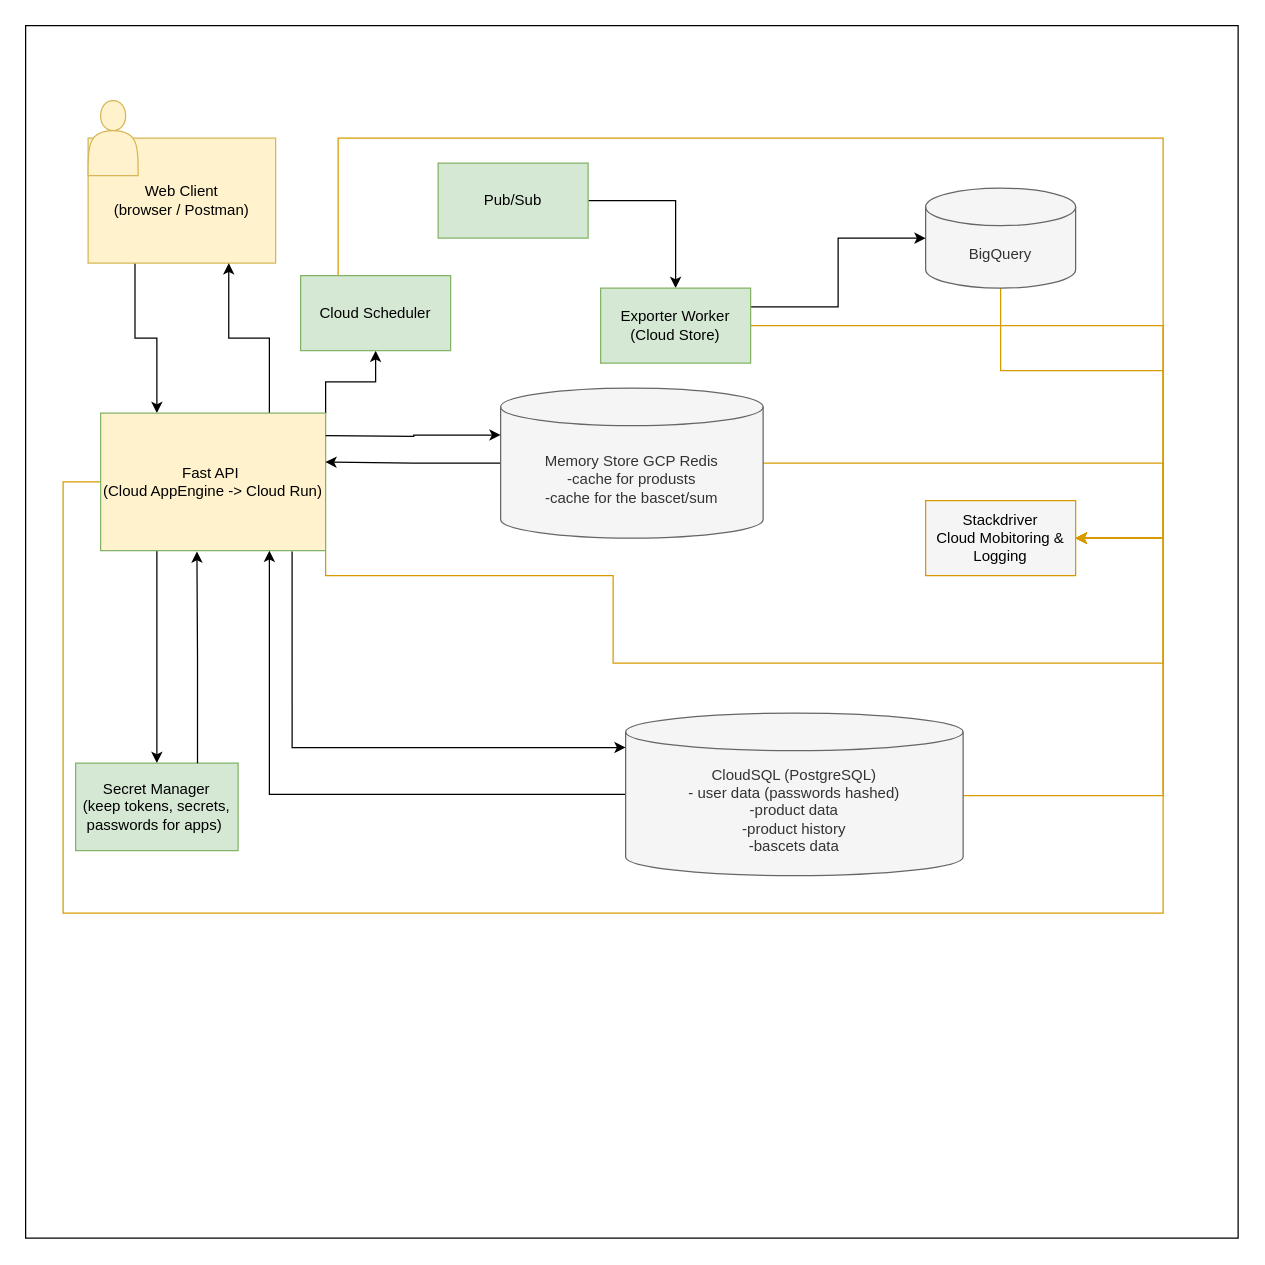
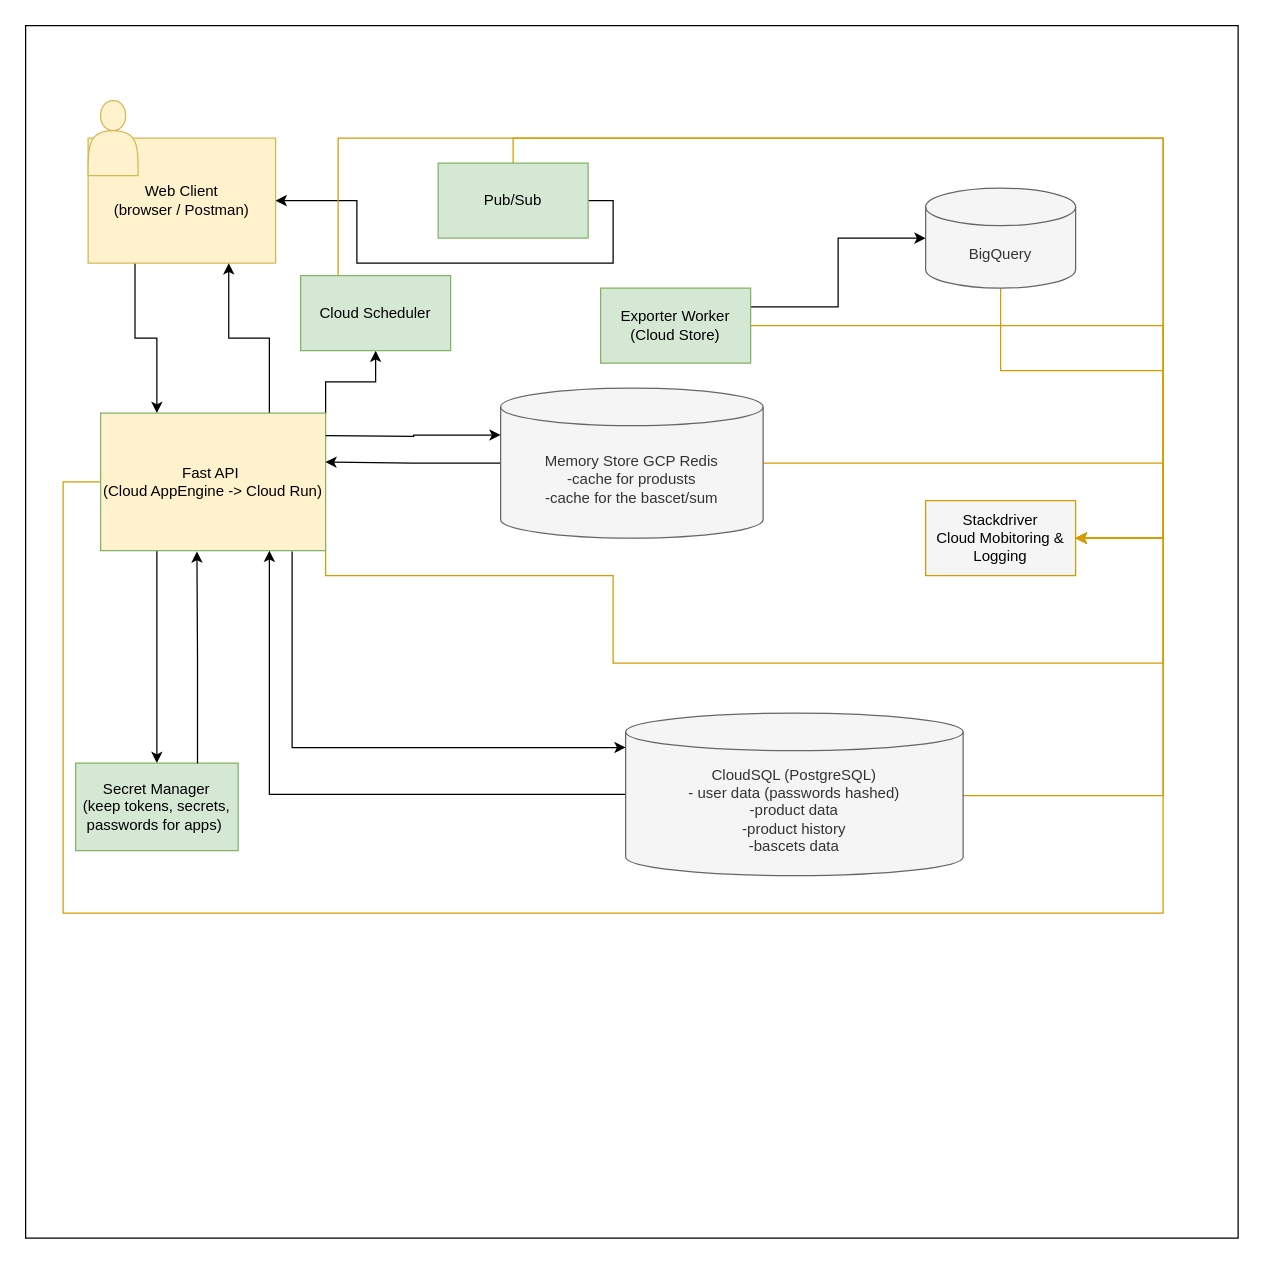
+ <mxCell id="22" style="edgeStyle=orthogonalEdgeStyle;rounded=0;orthogonalLoop=1;jettySize=auto;html=1;exitX=0.5;exitY=0;exitDx=0;exitDy=0;entryX=1;entryY=0.5;entryDx=0;entryDy=0;fillColor=#ffe6cc;strokeColor=#d79b00;" edge="1" parent="1" source="23" target="31"><mxGeometry relative="1" as="geometry"><Array as="points"><mxPoint x="410" y="110" /><mxPoint x="930" y="110" /><mxPoint x="930" y="430" /></Array></mxGeometry></mxCell>
- <mxCell id="21" style="edgeStyle=orthogonalEdgeStyle;rounded=0;orthogonalLoop=1;jettySize=auto;html=1;exitX=1;exitY=0.5;exitDx=0;exitDy=0;" edge="1" parent="1" source="23" target="26"><mxGeometry relative="1" as="geometry" /></mxCell>
+ <mxCell id="21" style="edgeStyle=orthogonalEdgeStyle;rounded=0;orthogonalLoop=1;jettySize=auto;html=1;exitX=1;exitY=0.5;exitDx=0;exitDy=0;" edge="1" parent="1" source="23" target="4"><mxGeometry relative="1" as="geometry" /></mxCell>
